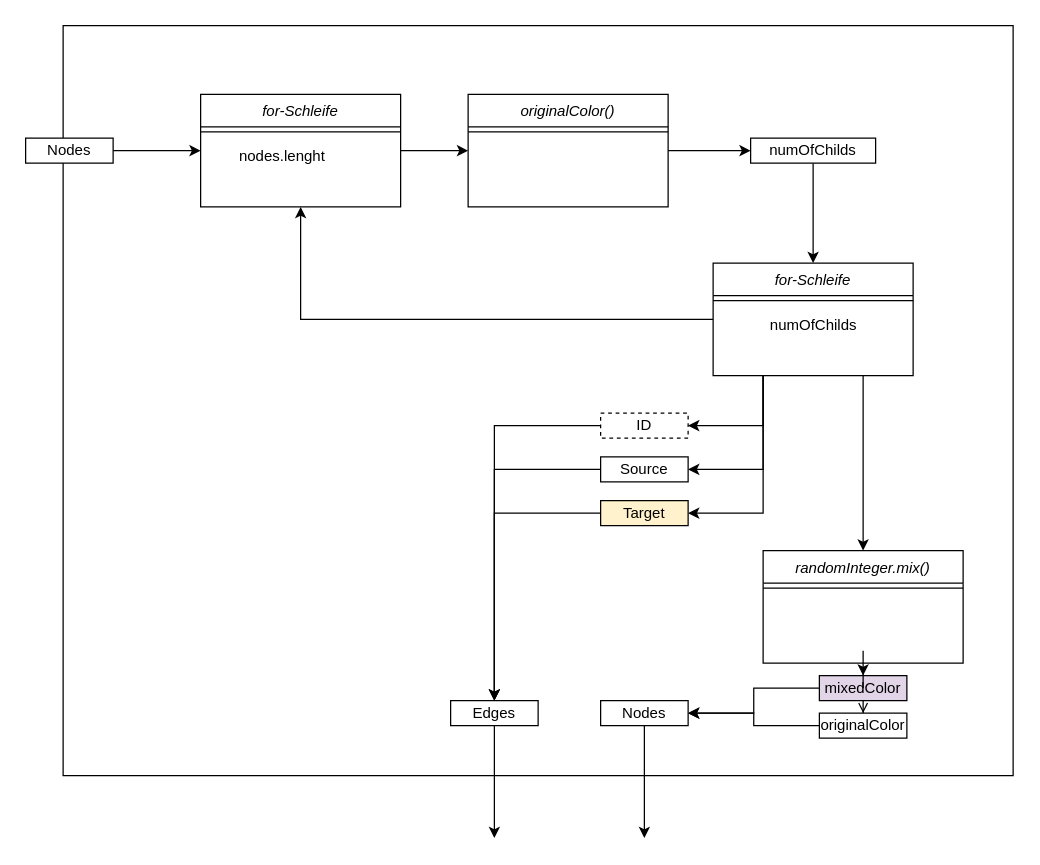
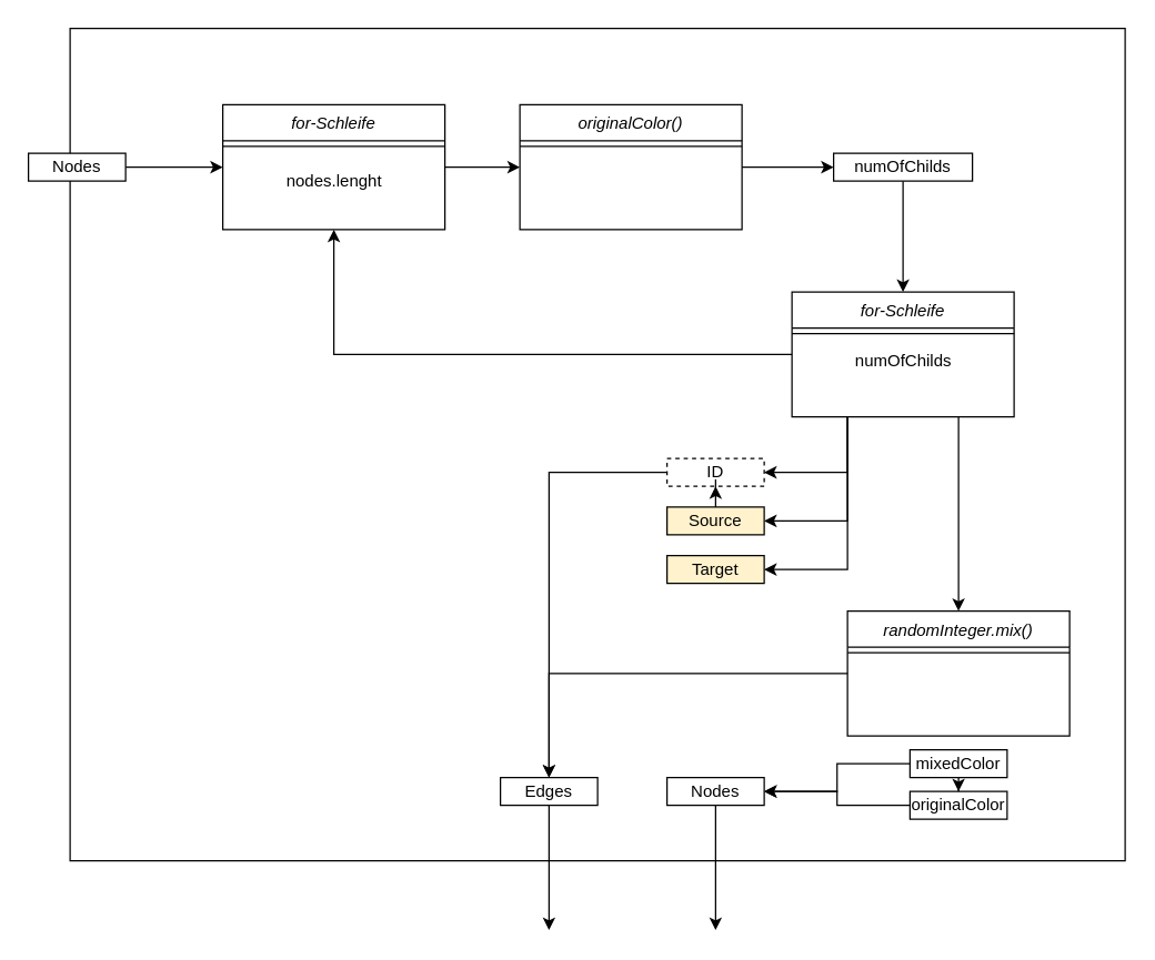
- <mxCell id="13" value="nodes.lenght" style="text;html=1;align=center;verticalAlign=middle;resizable=0;points=[];autosize=1;" vertex="1" parent="1"><mxGeometry x="185" y="115" width="80" height="20" as="geometry" /></mxCell>
+ <mxCell id="13" value="nodes.lenght" style="text;html=1;align=center;verticalAlign=middle;resizable=0;points=[];autosize=1;" vertex="1" parent="1"><mxGeometry x="200" y="120" width="80" height="20" as="geometry" /></mxCell>
- <mxCell id="34" style="edgeStyle=orthogonalEdgeStyle;rounded=0;orthogonalLoop=1;jettySize=auto;html=1;entryX=0.5;entryY=0;entryDx=0;entryDy=0;" edge="1" parent="1" source="35" target="39"><mxGeometry relative="1" as="geometry" /></mxCell>
+ <mxCell id="34" style="edgeStyle=orthogonalEdgeStyle;rounded=0;orthogonalLoop=1;jettySize=auto;html=1;" edge="1" parent="1" source="35" target="33"><mxGeometry relative="1" as="geometry" /></mxCell>
- <mxCell id="35" value="Source" style="rounded=0;whiteSpace=wrap;html=1;" vertex="1" parent="1"><mxGeometry x="480" y="365" width="70" height="20" as="geometry" /></mxCell>
+ <mxCell id="35" value="Source" style="rounded=0;whiteSpace=wrap;html=1;fillColor=#fff2cc;" vertex="1" parent="1"><mxGeometry x="480" y="365" width="70" height="20" as="geometry" /></mxCell>
- <mxCell id="36" style="edgeStyle=orthogonalEdgeStyle;rounded=0;orthogonalLoop=1;jettySize=auto;html=1;entryX=0.5;entryY=0;entryDx=0;entryDy=0;" edge="1" parent="1" source="37" target="39"><mxGeometry relative="1" as="geometry" /></mxCell>
- <mxCell id="25" style="edgeStyle=orthogonalEdgeStyle;rounded=0;orthogonalLoop=1;jettySize=auto;html=1;entryX=0.5;entryY=0;entryDx=0;entryDy=0;" edge="1" parent="1" source="26" target="24"><mxGeometry relative="1" as="geometry" /></mxCell>
+ <mxCell id="25" style="edgeStyle=orthogonalEdgeStyle;rounded=0;orthogonalLoop=1;jettySize=auto;html=1;" edge="1" parent="1" source="26" target="39"><mxGeometry relative="1" as="geometry" /></mxCell>
- <mxCell id="24" value="mixedColor" style="rounded=0;whiteSpace=wrap;html=1;fillColor=#e1d5e7;" vertex="1" parent="1"><mxGeometry x="655" y="540" width="70" height="20" as="geometry" /></mxCell>
+ <mxCell id="24" value="mixedColor" style="rounded=0;whiteSpace=wrap;html=1;" vertex="1" parent="1"><mxGeometry x="655" y="540" width="70" height="20" as="geometry" /></mxCell>
- <mxCell id="22" style="edgeStyle=orthogonalEdgeStyle;rounded=0;orthogonalLoop=1;jettySize=auto;html=1;endArrow=open;" edge="1" parent="1" source="24" target="29"><mxGeometry relative="1" as="geometry" /></mxCell>
+ <mxCell id="22" style="edgeStyle=orthogonalEdgeStyle;rounded=0;orthogonalLoop=1;jettySize=auto;html=1;" edge="1" parent="1" source="24" target="29"><mxGeometry relative="1" as="geometry" /></mxCell>
